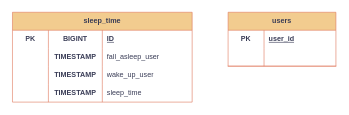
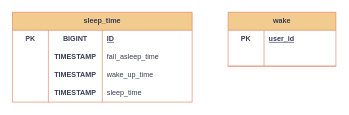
- <mxCell id="22" value="users" style="shape=table;startSize=30;container=1;collapsible=1;childLayout=tableLayout;fixedRows=1;rowLines=0;fontStyle=1;align=center;resizeLast=1;html=1;whiteSpace=wrap;strokeColor=#E07A5F;fontColor=#393C56;fillColor=#F2CC8F;" vertex="1" parent="1"><mxGeometry x="380" y="20" width="180" height="90" as="geometry" /></mxCell>
+ <mxCell id="22" value="wake" style="shape=table;startSize=30;container=1;collapsible=1;childLayout=tableLayout;fixedRows=1;rowLines=0;fontStyle=1;align=center;resizeLast=1;html=1;whiteSpace=wrap;strokeColor=#E07A5F;fontColor=#393C56;fillColor=#F2CC8F;" vertex="1" parent="1"><mxGeometry x="380" y="20" width="180" height="90" as="geometry" /></mxCell>
- <mxCell id="10" value="fall_asleep_user" style="shape=partialRectangle;connectable=0;fillColor=none;top=0;left=0;bottom=0;right=0;align=left;spacingLeft=6;overflow=hidden;html=1;whiteSpace=wrap;strokeColor=#E07A5F;fontColor=#393C56;" vertex="1" parent="7"><mxGeometry x="150" width="150" height="30" as="geometry"><mxRectangle width="150" height="30" as="alternateBounds" /></mxGeometry></mxCell>
+ <mxCell id="10" value="fall_asleep_time" style="shape=partialRectangle;connectable=0;fillColor=none;top=0;left=0;bottom=0;right=0;align=left;spacingLeft=6;overflow=hidden;html=1;whiteSpace=wrap;strokeColor=#E07A5F;fontColor=#393C56;" vertex="1" parent="7"><mxGeometry x="150" width="150" height="30" as="geometry"><mxRectangle width="150" height="30" as="alternateBounds" /></mxGeometry></mxCell>
- <mxCell id="14" value="wake_up_user" style="shape=partialRectangle;connectable=0;fillColor=none;top=0;left=0;bottom=0;right=0;align=left;spacingLeft=6;overflow=hidden;html=1;whiteSpace=wrap;strokeColor=#E07A5F;fontColor=#393C56;" vertex="1" parent="11"><mxGeometry x="150" width="150" height="30" as="geometry"><mxRectangle width="150" height="30" as="alternateBounds" /></mxGeometry></mxCell>
+ <mxCell id="14" value="wake_up_time" style="shape=partialRectangle;connectable=0;fillColor=none;top=0;left=0;bottom=0;right=0;align=left;spacingLeft=6;overflow=hidden;html=1;whiteSpace=wrap;strokeColor=#E07A5F;fontColor=#393C56;" vertex="1" parent="11"><mxGeometry x="150" width="150" height="30" as="geometry"><mxRectangle width="150" height="30" as="alternateBounds" /></mxGeometry></mxCell>
